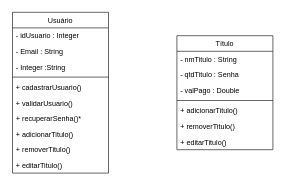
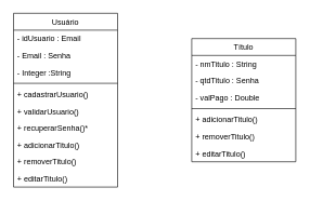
- <mxCell id="11" value="- idUsuario : Integer" style="text;align=left;verticalAlign=top;spacingLeft=4;spacingRight=4;overflow=hidden;rotatable=0;points=[[0,0.5],[1,0.5]];portConstraint=eastwest;rounded=0;shadow=0;html=0;" vertex="1" parent="10"><mxGeometry y="26" width="160" height="26" as="geometry" /></mxCell>
+ <mxCell id="11" value="- idUsuario : Email" style="text;align=left;verticalAlign=top;spacingLeft=4;spacingRight=4;overflow=hidden;rotatable=0;points=[[0,0.5],[1,0.5]];portConstraint=eastwest;rounded=0;shadow=0;html=0;" vertex="1" parent="10"><mxGeometry y="26" width="160" height="26" as="geometry" /></mxCell>
- <mxCell id="12" value="- Email : String" style="text;align=left;verticalAlign=top;spacingLeft=4;spacingRight=4;overflow=hidden;rotatable=0;points=[[0,0.5],[1,0.5]];portConstraint=eastwest;" vertex="1" parent="10"><mxGeometry y="52" width="160" height="26" as="geometry" /></mxCell>
+ <mxCell id="12" value="- Email : Senha" style="text;align=left;verticalAlign=top;spacingLeft=4;spacingRight=4;overflow=hidden;rotatable=0;points=[[0,0.5],[1,0.5]];portConstraint=eastwest;" vertex="1" parent="10"><mxGeometry y="52" width="160" height="26" as="geometry" /></mxCell>
